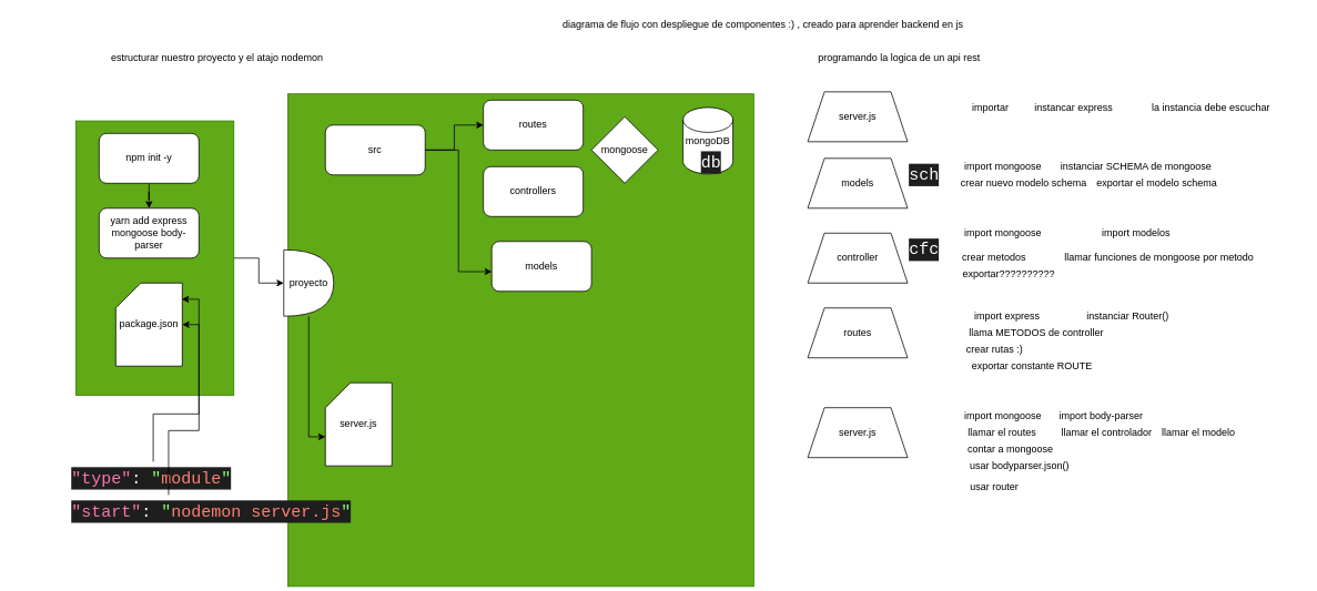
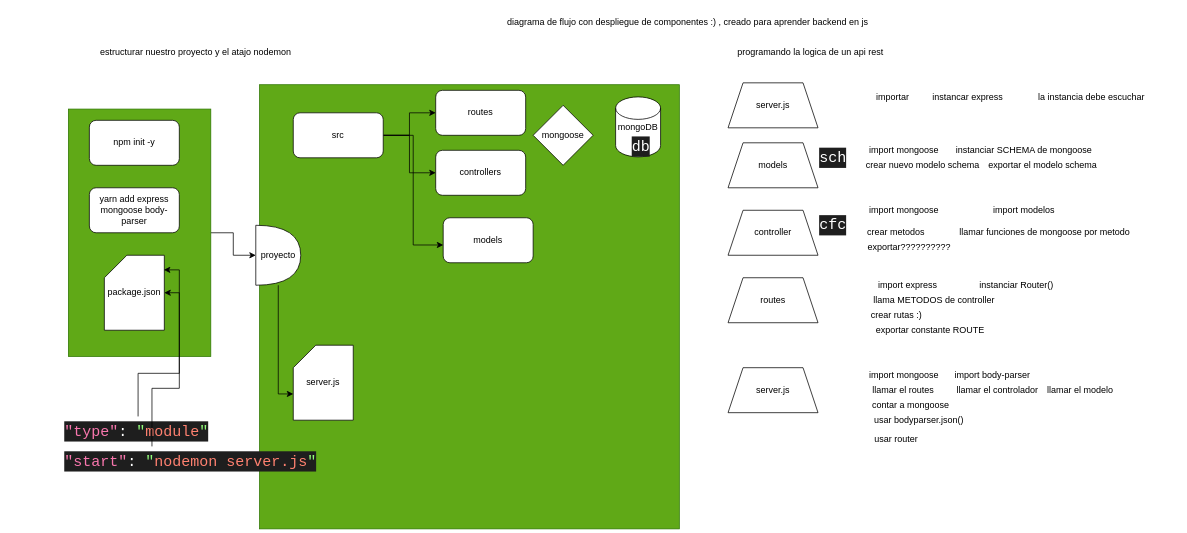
+ <mxCell id="11" style="edgeStyle=orthogonalEdgeStyle;rounded=0;orthogonalLoop=1;jettySize=auto;html=1;" parent="1" source="13" target="15" edge="1"><mxGeometry relative="1" as="geometry" /></mxCell>
- <mxCell id="20" style="edgeStyle=orthogonalEdgeStyle;rounded=0;orthogonalLoop=1;jettySize=auto;html=1;" parent="1" source="21" target="22" edge="1"><mxGeometry relative="1" as="geometry" /></mxCell>
